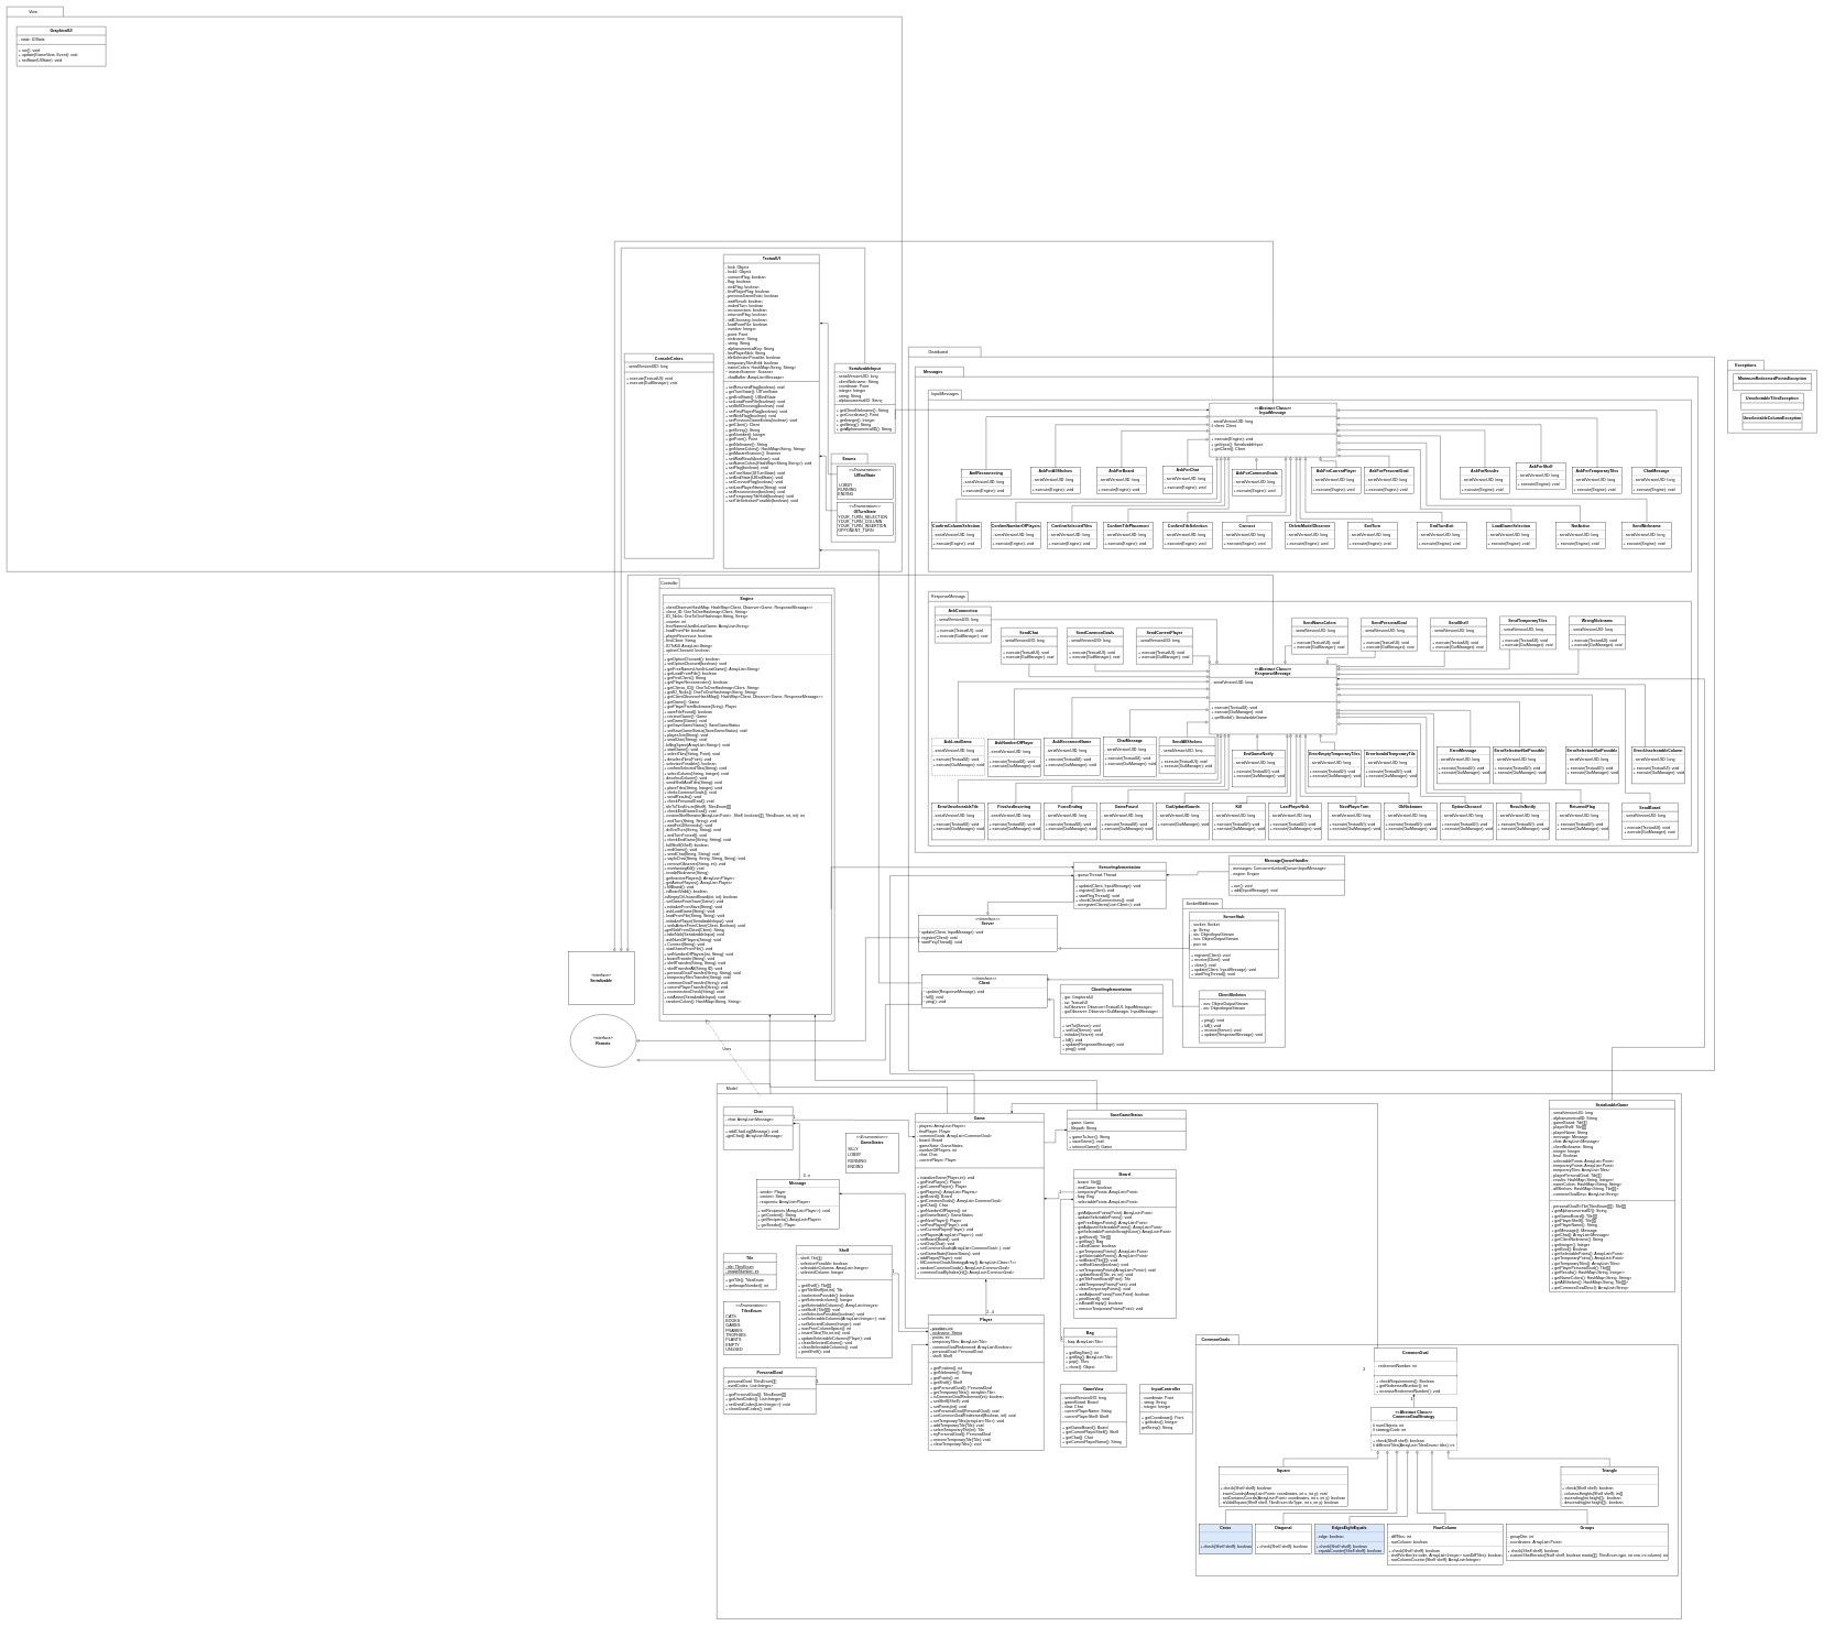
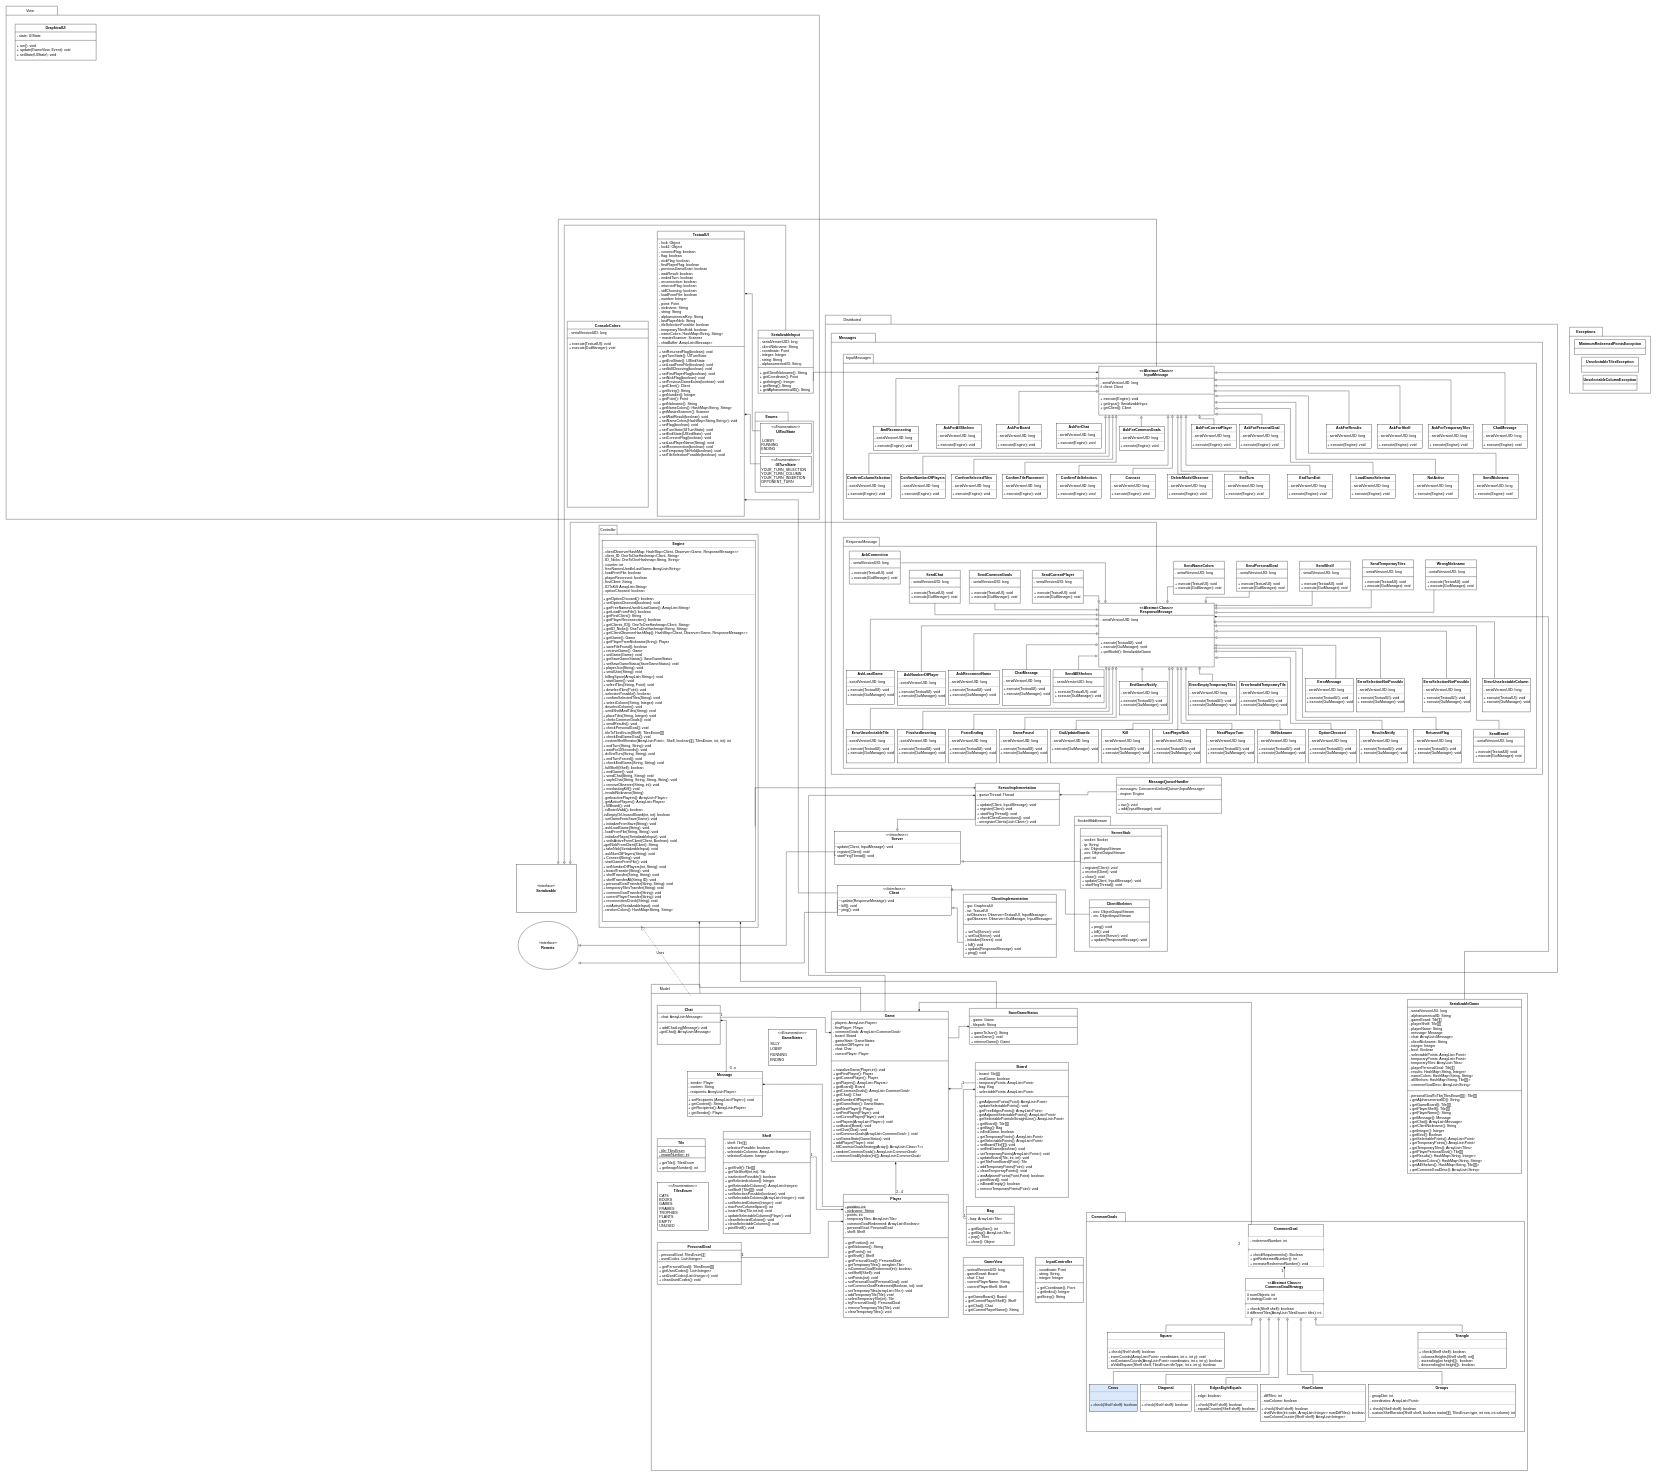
- <mxCell id="167" style="edgeStyle=orthogonalEdgeStyle;rounded=0;orthogonalLoop=1;jettySize=auto;html=1;exitX=0.5;exitY=0;exitDx=0;exitDy=0;entryX=-0.003;entryY=0.21;entryDx=0;entryDy=0;entryPerimeter=0;endArrow=block;endFill=0;" parent="150" source="168" target="156" edge="1"><mxGeometry relative="1" as="geometry" /></mxCell>
- <mxCell id="178" value="&lt;p style=&quot;margin:0px;margin-top:4px;text-align:center;&quot;&gt;&lt;b&gt;AskForShelf&lt;/b&gt;&lt;/p&gt;&lt;hr size=&quot;1&quot;&gt;&lt;p style=&quot;margin:0px;margin-left:4px;&quot;&gt;- serialVersionUID: long&lt;/p&gt;&lt;hr size=&quot;1&quot;&gt;&lt;p style=&quot;margin:0px;margin-left:4px;&quot;&gt;+ execute(Engine): void&lt;/p&gt;" style="verticalAlign=top;align=left;overflow=fill;fontSize=12;fontFamily=Helvetica;html=1;whiteSpace=wrap;fillColor=none;" parent="150" vertex="1"><mxGeometry x="1780.003" y="219.996" width="150" height="80" as="geometry" /></mxCell>
+ <mxCell id="178" value="&lt;p style=&quot;margin:0px;margin-top:4px;text-align:center;&quot;&gt;&lt;b&gt;AskForShelf&lt;/b&gt;&lt;/p&gt;&lt;hr size=&quot;1&quot;&gt;&lt;p style=&quot;margin:0px;margin-left:4px;&quot;&gt;- serialVersionUID: long&lt;/p&gt;&lt;hr size=&quot;1&quot;&gt;&lt;p style=&quot;margin:0px;margin-left:4px;&quot;&gt;+ execute(Engine): void&lt;/p&gt;" style="verticalAlign=top;align=left;overflow=fill;fontSize=12;fontFamily=Helvetica;html=1;whiteSpace=wrap;fillColor=none;" parent="150" vertex="1"><mxGeometry x="1780.003" y="234.996" width="150" height="80" as="geometry" /></mxCell>
- <mxCell id="211" value="&lt;p style=&quot;margin:0px;margin-top:4px;text-align:center;&quot;&gt;&lt;b&gt;AskLoadGame&lt;/b&gt;&lt;/p&gt;&lt;hr size=&quot;1&quot;&gt;&lt;p style=&quot;margin:0px;margin-left:4px;&quot;&gt;- serialVersionUID: long&lt;/p&gt;&lt;hr size=&quot;1&quot;&gt;&lt;p style=&quot;margin:0px;margin-left:4px;&quot;&gt;+ execute(TextualUI): void&lt;br style=&quot;border-color: var(--border-color);&quot;&gt;+ execute(GuiManager): void&lt;br&gt;&lt;/p&gt;" style="verticalAlign=top;align=left;overflow=fill;fontSize=12;fontFamily=Helvetica;html=1;whiteSpace=wrap;fillColor=none;dashed=1;" parent="203" vertex="1"><mxGeometry x="10" y="444.49" width="160" height="112" as="geometry" /></mxCell>
+ <mxCell id="211" value="&lt;p style=&quot;margin:0px;margin-top:4px;text-align:center;&quot;&gt;&lt;b&gt;AskLoadGame&lt;/b&gt;&lt;/p&gt;&lt;hr size=&quot;1&quot;&gt;&lt;p style=&quot;margin:0px;margin-left:4px;&quot;&gt;- serialVersionUID: long&lt;/p&gt;&lt;hr size=&quot;1&quot;&gt;&lt;p style=&quot;margin:0px;margin-left:4px;&quot;&gt;+ execute(TextualUI): void&lt;br style=&quot;border-color: var(--border-color);&quot;&gt;+ execute(GuiManager): void&lt;br&gt;&lt;/p&gt;" style="verticalAlign=top;align=left;overflow=fill;fontSize=12;fontFamily=Helvetica;html=1;whiteSpace=wrap;fillColor=none;" parent="203" vertex="1"><mxGeometry x="10" y="444.49" width="160" height="112" as="geometry" /></mxCell>
- <mxCell id="91" value="&lt;p style=&quot;margin:0px;margin-top:4px;text-align:center;&quot;&gt;&lt;b&gt;EdgesEightEquals&lt;/b&gt;&lt;/p&gt;&lt;hr size=&quot;1&quot;&gt;&lt;p style=&quot;margin:0px;margin-left:4px;&quot;&gt;- edge: boolean&lt;/p&gt;&lt;hr size=&quot;1&quot;&gt;&lt;p style=&quot;margin:0px;margin-left:4px;&quot;&gt;+ check(Shelf shelf): boolean&lt;br&gt;&lt;/p&gt;&lt;p style=&quot;margin:0px;margin-left:4px;&quot;&gt;- equalsCounter(Shelf shelf): boolean&lt;/p&gt;" style="verticalAlign=top;align=left;overflow=fill;fontSize=12;fontFamily=Helvetica;html=1;whiteSpace=wrap;fillColor=#dae8fc;" parent="1" vertex="1"><mxGeometry x="3980" y="4614" width="210" height="90" as="geometry" /></mxCell>
+ <mxCell id="91" value="&lt;p style=&quot;margin:0px;margin-top:4px;text-align:center;&quot;&gt;&lt;b&gt;EdgesEightEquals&lt;/b&gt;&lt;/p&gt;&lt;hr size=&quot;1&quot;&gt;&lt;p style=&quot;margin:0px;margin-left:4px;&quot;&gt;- edge: boolean&lt;/p&gt;&lt;hr size=&quot;1&quot;&gt;&lt;p style=&quot;margin:0px;margin-left:4px;&quot;&gt;+ check(Shelf shelf): boolean&lt;br&gt;&lt;/p&gt;&lt;p style=&quot;margin:0px;margin-left:4px;&quot;&gt;- equalsCounter(Shelf shelf): boolean&lt;/p&gt;" style="verticalAlign=top;align=left;overflow=fill;fontSize=12;fontFamily=Helvetica;html=1;whiteSpace=wrap;" parent="1" vertex="1"><mxGeometry x="3980" y="4614" width="210" height="90" as="geometry" /></mxCell>
